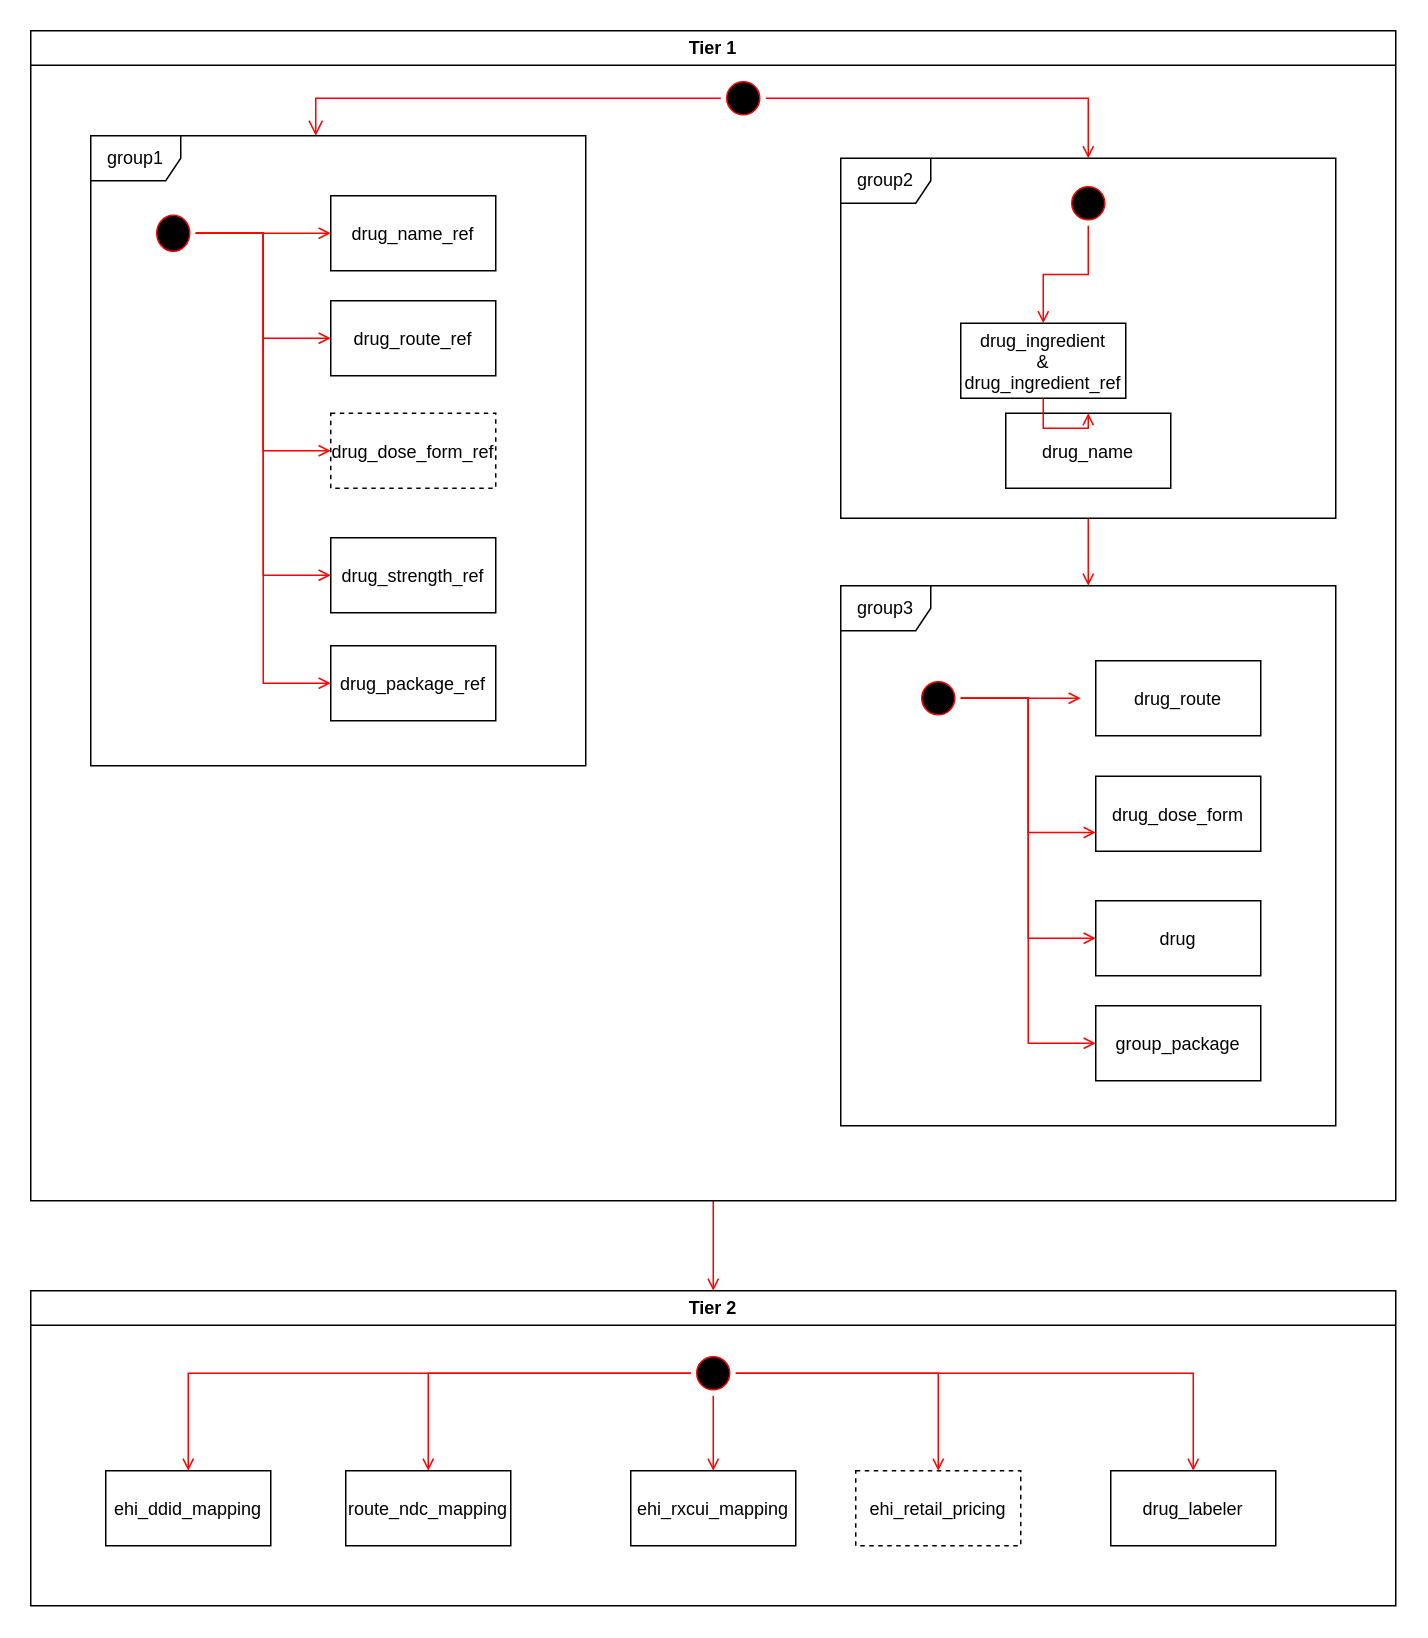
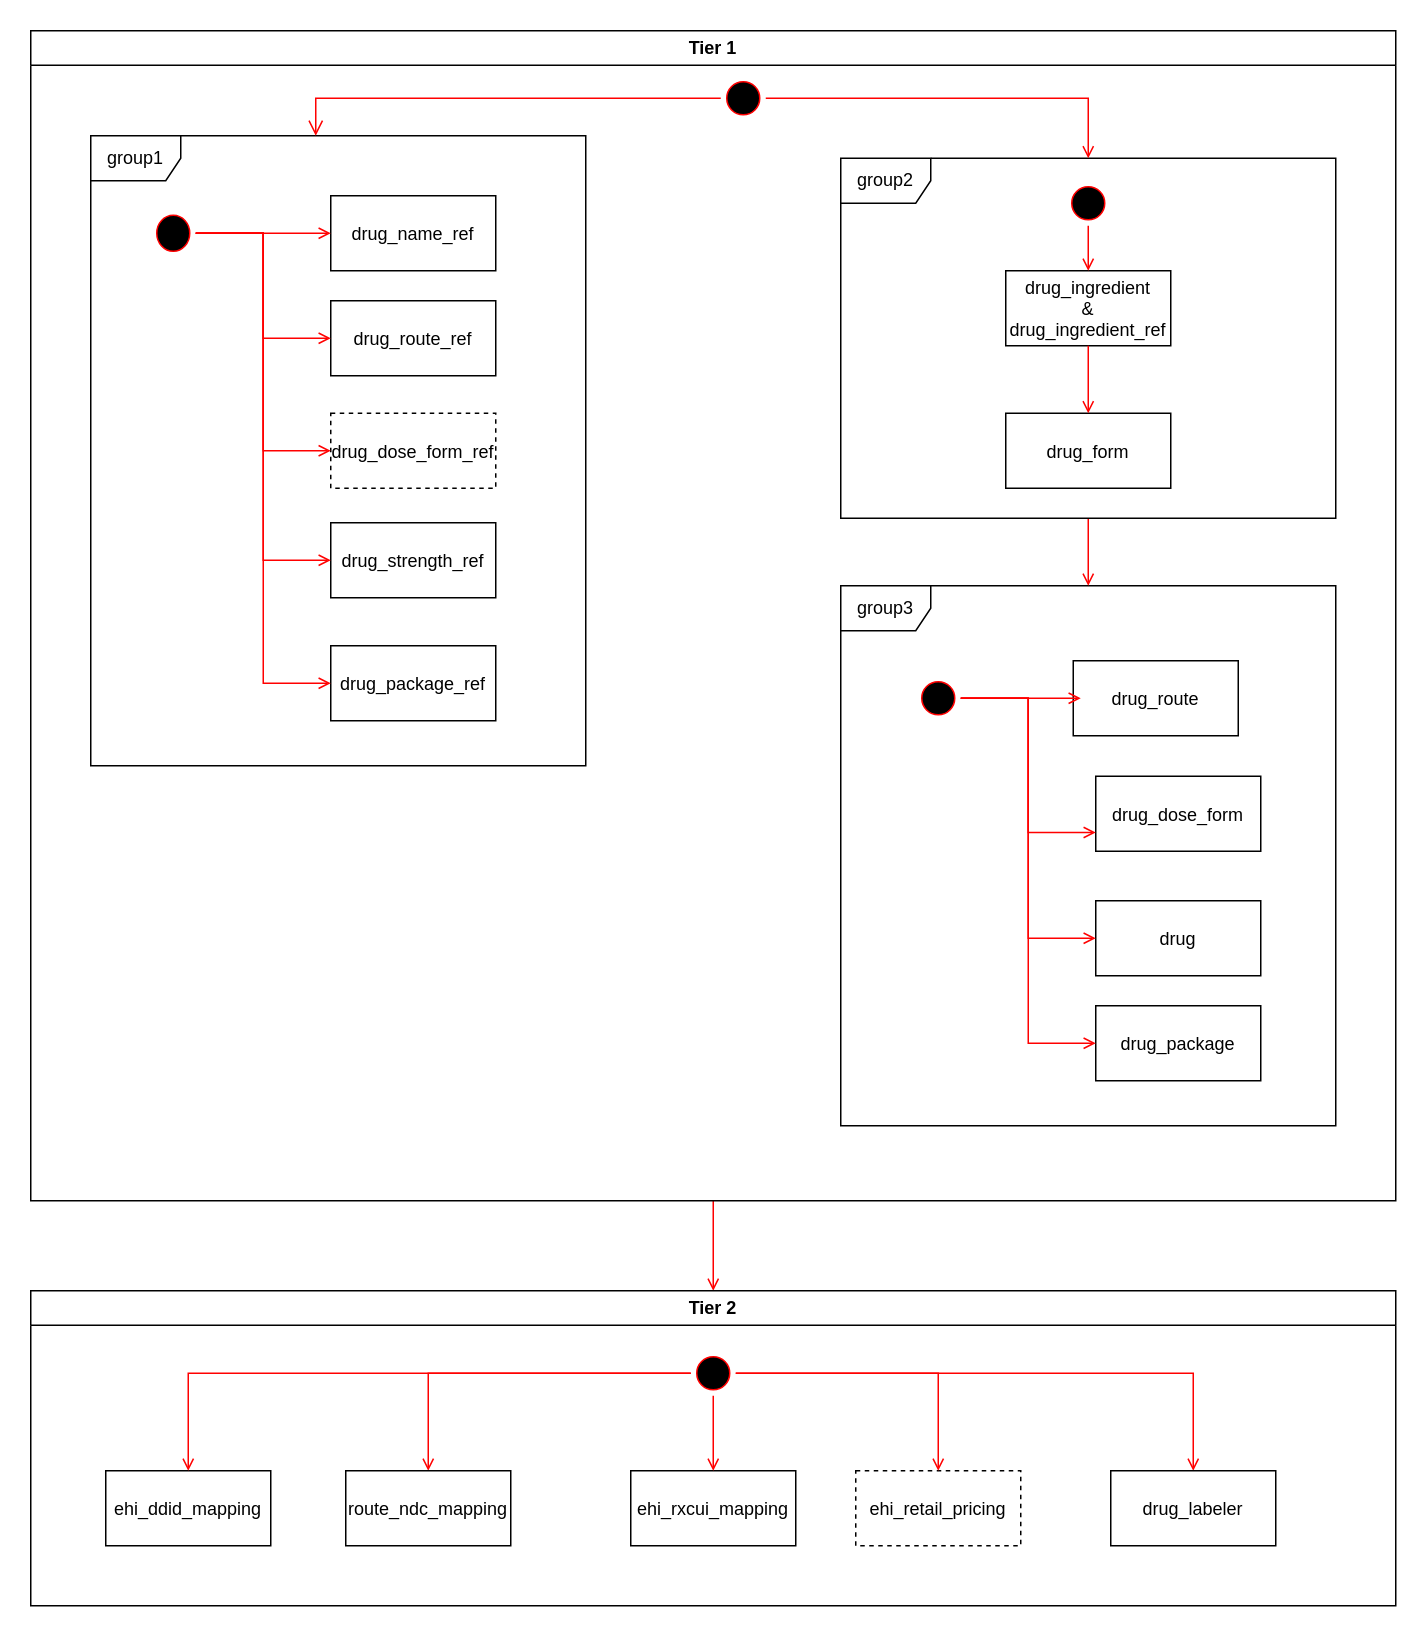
- <mxCell id="18" value="drug_ingredient&#10;&amp;&#10;drug_ingredient_ref" style="" vertex="1" parent="3"><mxGeometry x="620" y="195" width="110" height="50" as="geometry" /></mxCell>
+ <mxCell id="18" value="drug_ingredient&#10;&amp;&#10;drug_ingredient_ref" style="" vertex="1" parent="3"><mxGeometry x="650" y="160" width="110" height="50" as="geometry" /></mxCell>
- <mxCell id="20" value="drug_name" style="" vertex="1" parent="3"><mxGeometry x="650" y="255" width="110" height="50" as="geometry" /></mxCell>
+ <mxCell id="20" value="drug_form" style="" vertex="1" parent="3"><mxGeometry x="650" y="255" width="110" height="50" as="geometry" /></mxCell>
- <mxCell id="13" value="drug_strength_ref" style="" vertex="1" parent="3"><mxGeometry x="200" y="338" width="110" height="50" as="geometry" /></mxCell>
+ <mxCell id="13" value="drug_strength_ref" style="" vertex="1" parent="3"><mxGeometry x="200" y="328" width="110" height="50" as="geometry" /></mxCell>
- <mxCell id="15" value="drug_route" style="" vertex="1" parent="3"><mxGeometry x="710" y="420" width="110" height="50" as="geometry" /></mxCell>
+ <mxCell id="15" value="drug_route" style="" vertex="1" parent="3"><mxGeometry x="695" y="420" width="110" height="50" as="geometry" /></mxCell>
- <mxCell id="17" value="group_package" style="" vertex="1" parent="3"><mxGeometry x="710" y="650" width="110" height="50" as="geometry" /></mxCell>
+ <mxCell id="17" value="drug_package" style="" vertex="1" parent="3"><mxGeometry x="710" y="650" width="110" height="50" as="geometry" /></mxCell>
